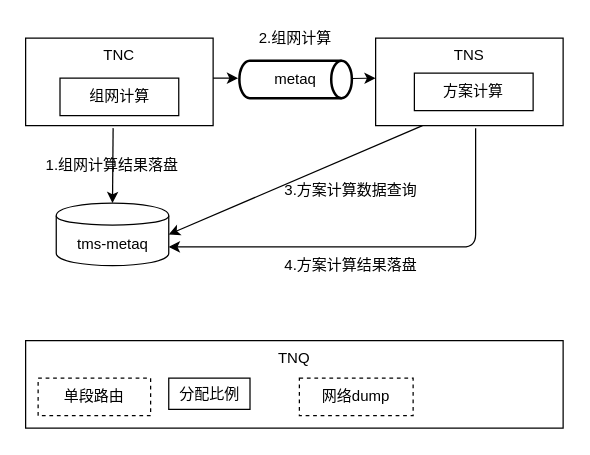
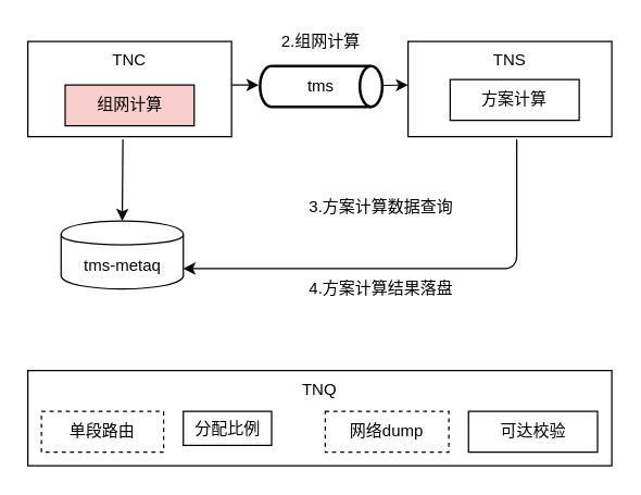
- <mxCell id="10" value="metaq" style="strokeWidth=2;html=1;shape=mxgraph.flowchart.direct_data;whiteSpace=wrap;" vertex="1" parent="1"><mxGeometry x="191" y="48" width="90" height="30" as="geometry" /></mxCell>
+ <mxCell id="10" value="tms" style="strokeWidth=2;html=1;shape=mxgraph.flowchart.direct_data;whiteSpace=wrap;" vertex="1" parent="1"><mxGeometry x="191" y="48" width="90" height="30" as="geometry" /></mxCell>
- <mxCell id="3" value="组网计算" style="rounded=0;whiteSpace=wrap;html=1;" vertex="1" parent="1"><mxGeometry x="47.5" y="62" width="95" height="30" as="geometry" /></mxCell>
+ <mxCell id="3" value="组网计算" style="rounded=0;whiteSpace=wrap;html=1;fillColor=#f8cecc;" vertex="1" parent="1"><mxGeometry x="47.5" y="62" width="95" height="30" as="geometry" /></mxCell>
- <mxCell id="13" value="1.组网计算结果落盘" style="text;html=1;strokeColor=none;fillColor=none;align=center;verticalAlign=middle;whiteSpace=wrap;rounded=0;" vertex="1" parent="1"><mxGeometry x="25" y="122" width="129" height="20" as="geometry" /></mxCell>
- <mxCell id="7" value="" style="endArrow=classic;html=1;exitX=0.25;exitY=1;exitDx=0;exitDy=0;entryX=1;entryY=0.5;entryDx=0;entryDy=0;" edge="1" parent="1" source="4" target="6"><mxGeometry width="50" height="50" relative="1" as="geometry"><mxPoint x="150" y="342" as="sourcePoint" /><mxPoint x="200" y="292" as="targetPoint" /></mxGeometry></mxCell>
+ <mxCell id="21" value="可达校验" style="rounded=0;whiteSpace=wrap;html=1;" vertex="1" parent="1"><mxGeometry x="344.5" y="302" width="95" height="30" as="geometry" /></mxCell>
